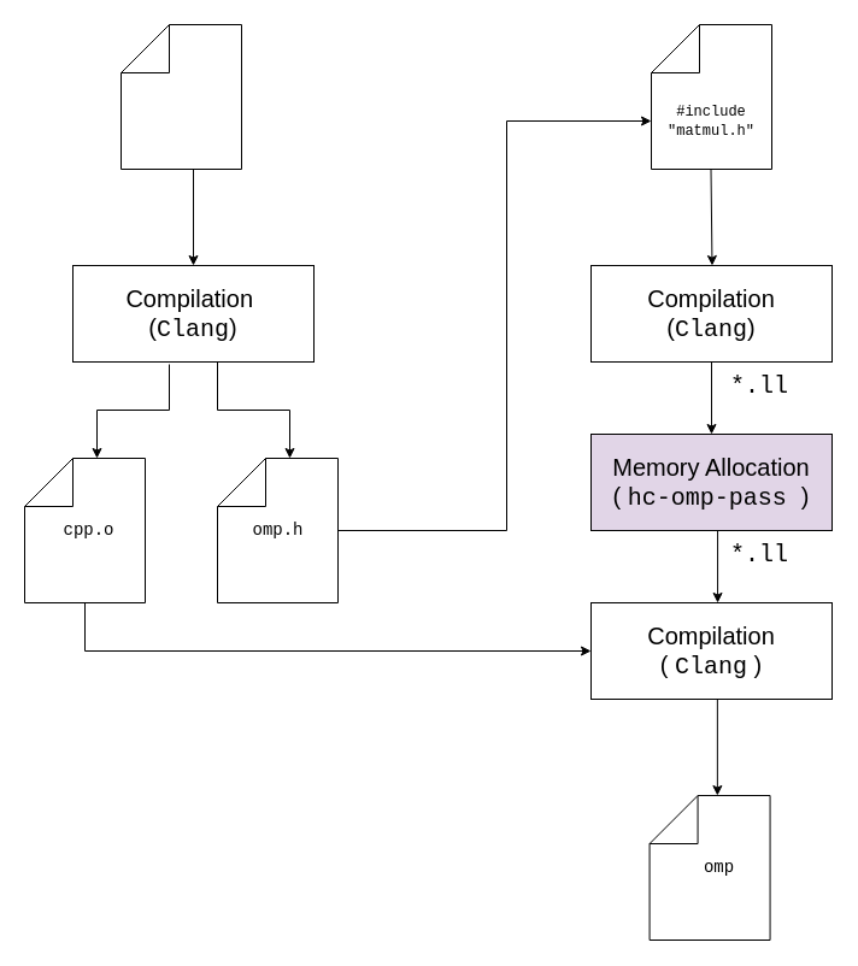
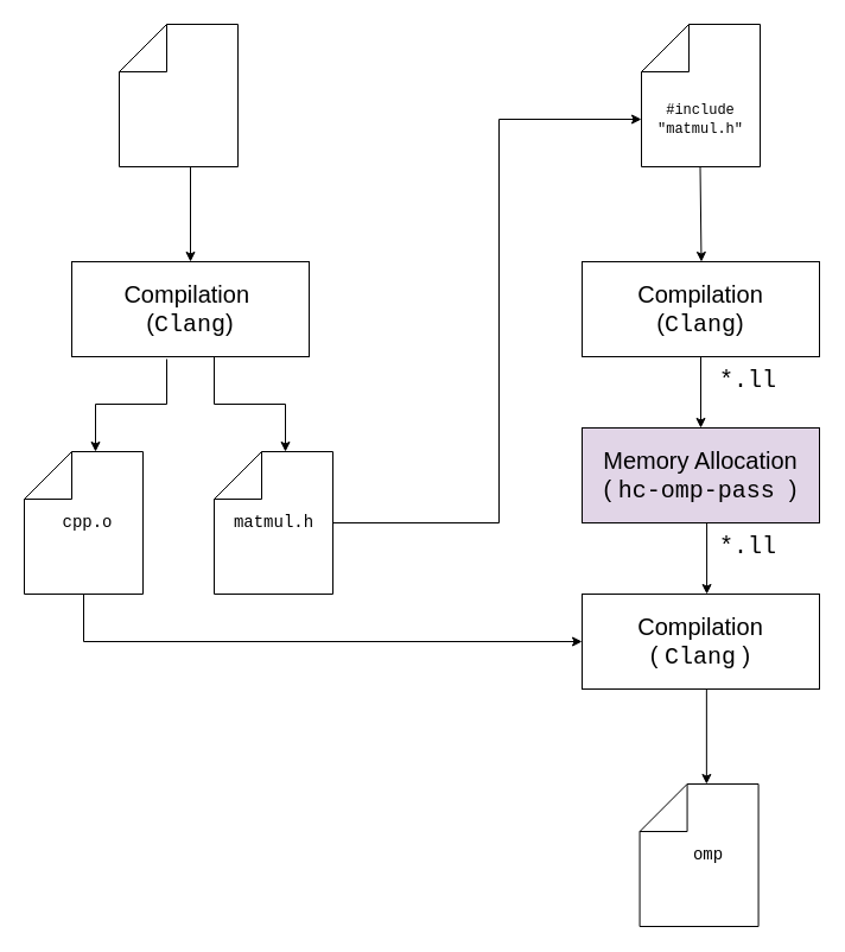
- <mxCell id="46" value="&lt;font face=&quot;Courier New&quot; style=&quot;font-size: 14px&quot;&gt;omp.h&lt;/font&gt;" style="text;html=1;align=center;verticalAlign=middle;resizable=0;points=[];autosize=1;" parent="38" vertex="1"><mxGeometry x="10" y="50" width="80" height="20" as="geometry" /></mxCell>
+ <mxCell id="46" value="&lt;font face=&quot;Courier New&quot; style=&quot;font-size: 14px&quot;&gt;matmul.h&lt;/font&gt;" style="text;html=1;align=center;verticalAlign=middle;resizable=0;points=[];autosize=1;" parent="38" vertex="1"><mxGeometry x="10" y="50" width="80" height="20" as="geometry" /></mxCell>
